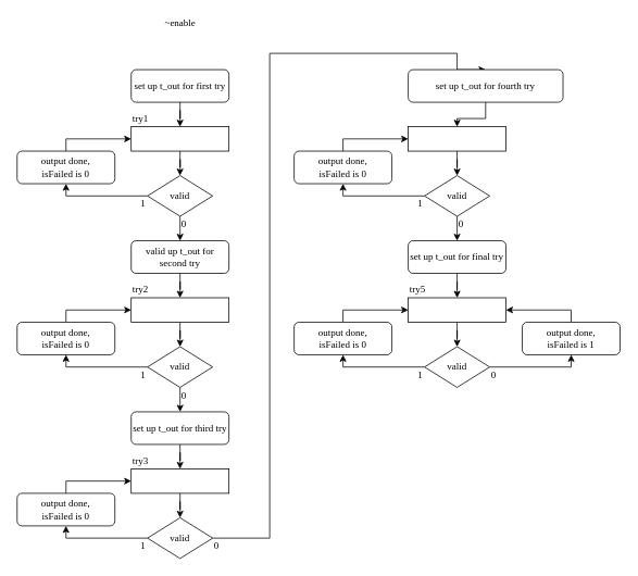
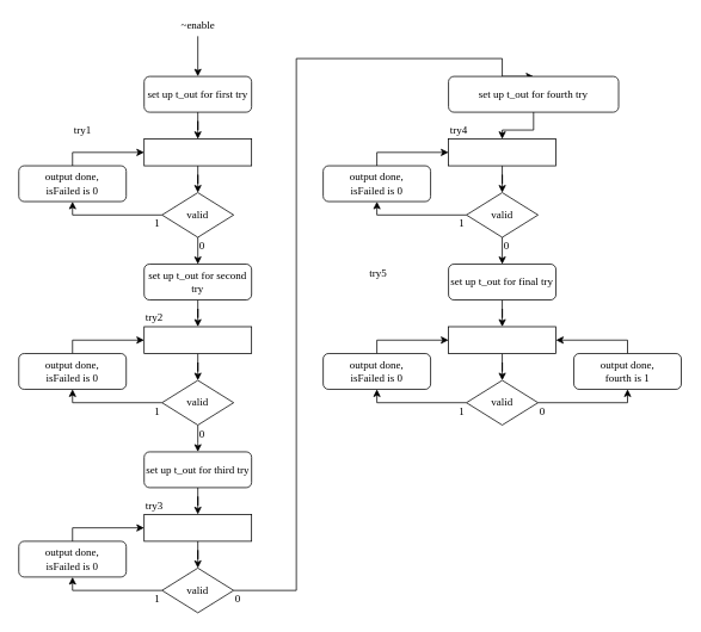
+ <mxCell id="4" style="edgeStyle=orthogonalEdgeStyle;rounded=0;orthogonalLoop=1;jettySize=auto;html=1;entryX=0.5;entryY=0;entryDx=0;entryDy=0;fontFamily=Fira code;" edge="1" parent="1" source="5" target="8"><mxGeometry relative="1" as="geometry" /></mxCell>
- <mxCell id="6" value="try1" style="text;html=1;resizable=0;points=[];autosize=1;align=left;verticalAlign=top;spacingTop=-4;fontFamily=Fira code;" vertex="1" parent="1"><mxGeometry x="160" y="135" width="40" height="20" as="geometry" /></mxCell>
+ <mxCell id="6" value="try1" style="text;html=1;resizable=0;points=[];autosize=1;align=left;verticalAlign=top;spacingTop=-4;fontFamily=Fira code;" vertex="1" parent="1"><mxGeometry x="80" y="135" width="40" height="20" as="geometry" /></mxCell>
+ <mxCell id="42" value="try4" style="text;html=1;resizable=0;points=[];autosize=1;align=left;verticalAlign=top;spacingTop=-4;fontFamily=Fira code;" vertex="1" parent="1"><mxGeometry x="500" y="135" width="40" height="20" as="geometry" /></mxCell>
- <mxCell id="20" value="valid up t_out for second try" style="rounded=1;whiteSpace=wrap;html=1;fontFamily=Fira code;align=center;" vertex="1" parent="1"><mxGeometry x="160" y="295" width="120" height="40" as="geometry" /></mxCell>
+ <mxCell id="20" value="set up t_out for second try" style="rounded=1;whiteSpace=wrap;html=1;fontFamily=Fira code;align=center;" vertex="1" parent="1"><mxGeometry x="160" y="295" width="120" height="40" as="geometry" /></mxCell>
- <mxCell id="54" value="try5" style="text;html=1;resizable=0;points=[];autosize=1;align=left;verticalAlign=top;spacingTop=-4;fontFamily=Fira code;" vertex="1" parent="1"><mxGeometry x="500" y="345" width="40" height="20" as="geometry" /></mxCell>
+ <mxCell id="54" value="try5" style="text;html=1;resizable=0;points=[];autosize=1;align=left;verticalAlign=top;spacingTop=-4;fontFamily=Fira code;" vertex="1" parent="1"><mxGeometry x="410" y="295" width="40" height="20" as="geometry" /></mxCell>
- <mxCell id="65" value="output done,&lt;br&gt;isFailed is 1&lt;br&gt;" style="rounded=1;whiteSpace=wrap;html=1;fontFamily=Fira code;align=center;" vertex="1" parent="1"><mxGeometry x="640" y="395" width="120" height="40" as="geometry" /></mxCell>
+ <mxCell id="65" value="output done,&lt;br&gt;fourth is 1&lt;br&gt;" style="rounded=1;whiteSpace=wrap;html=1;fontFamily=Fira code;align=center;" vertex="1" parent="1"><mxGeometry x="640" y="395" width="120" height="40" as="geometry" /></mxCell>
